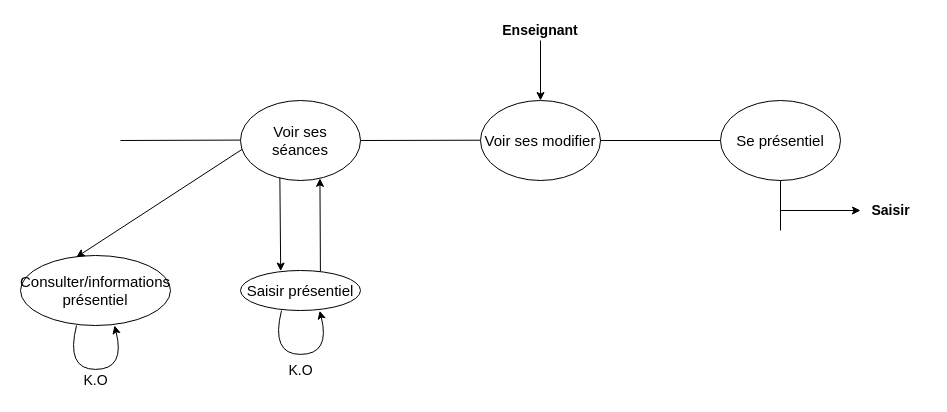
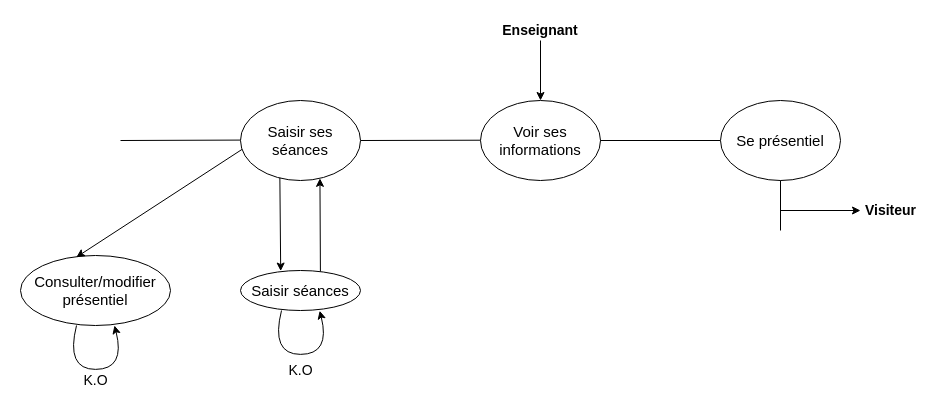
- <mxCell id="12" value="&lt;font style=&quot;font-size: 15px&quot;&gt;Voir ses&lt;br&gt;séances&lt;br&gt;&lt;/font&gt;" style="ellipse;whiteSpace=wrap;html=1;" vertex="1" parent="1"><mxGeometry x="240" y="100" width="120" height="80" as="geometry" /></mxCell>
+ <mxCell id="12" value="&lt;font style=&quot;font-size: 15px&quot;&gt;Saisir ses&lt;br&gt;séances&lt;br&gt;&lt;/font&gt;" style="ellipse;whiteSpace=wrap;html=1;" vertex="1" parent="1"><mxGeometry x="240" y="100" width="120" height="80" as="geometry" /></mxCell>
- <mxCell id="3" value="&lt;font style=&quot;font-size: 15px&quot;&gt;Voir ses modifier&lt;/font&gt;" style="ellipse;whiteSpace=wrap;html=1;" vertex="1" parent="1"><mxGeometry x="480" y="100" width="120" height="80" as="geometry" /></mxCell>
+ <mxCell id="3" value="&lt;font style=&quot;font-size: 15px&quot;&gt;Voir ses informations&lt;/font&gt;" style="ellipse;whiteSpace=wrap;html=1;" vertex="1" parent="1"><mxGeometry x="480" y="100" width="120" height="80" as="geometry" /></mxCell>
- <mxCell id="10" value="&lt;b&gt;&lt;font style=&quot;font-size: 14px&quot;&gt;Saisir&lt;/font&gt;&lt;/b&gt;" style="text;html=1;align=center;verticalAlign=middle;resizable=0;points=[];autosize=1;" vertex="1" parent="1"><mxGeometry x="855" y="200" width="70" height="20" as="geometry" /></mxCell>
+ <mxCell id="10" value="&lt;b&gt;&lt;font style=&quot;font-size: 14px&quot;&gt;Visiteur&lt;/font&gt;&lt;/b&gt;" style="text;html=1;align=center;verticalAlign=middle;resizable=0;points=[];autosize=1;" vertex="1" parent="1"><mxGeometry x="855" y="200" width="70" height="20" as="geometry" /></mxCell>
- <mxCell id="15" value="&lt;font style=&quot;font-size: 15px&quot;&gt;Consulter/informations&lt;br&gt;présentiel&lt;br&gt;&lt;/font&gt;" style="ellipse;whiteSpace=wrap;html=1;" vertex="1" parent="1"><mxGeometry x="20" y="255" width="150" height="70" as="geometry" /></mxCell>
+ <mxCell id="15" value="&lt;font style=&quot;font-size: 15px&quot;&gt;Consulter/modifier&lt;br&gt;présentiel&lt;br&gt;&lt;/font&gt;" style="ellipse;whiteSpace=wrap;html=1;" vertex="1" parent="1"><mxGeometry x="20" y="255" width="150" height="70" as="geometry" /></mxCell>
- <mxCell id="13" value="&lt;font style=&quot;font-size: 15px&quot;&gt;Saisir présentiel&lt;/font&gt;" style="ellipse;whiteSpace=wrap;html=1;" vertex="1" parent="1"><mxGeometry x="240" y="270" width="120" height="40" as="geometry" /></mxCell>
+ <mxCell id="13" value="&lt;font style=&quot;font-size: 15px&quot;&gt;Saisir séances&lt;/font&gt;" style="ellipse;whiteSpace=wrap;html=1;" vertex="1" parent="1"><mxGeometry x="240" y="270" width="120" height="40" as="geometry" /></mxCell>
